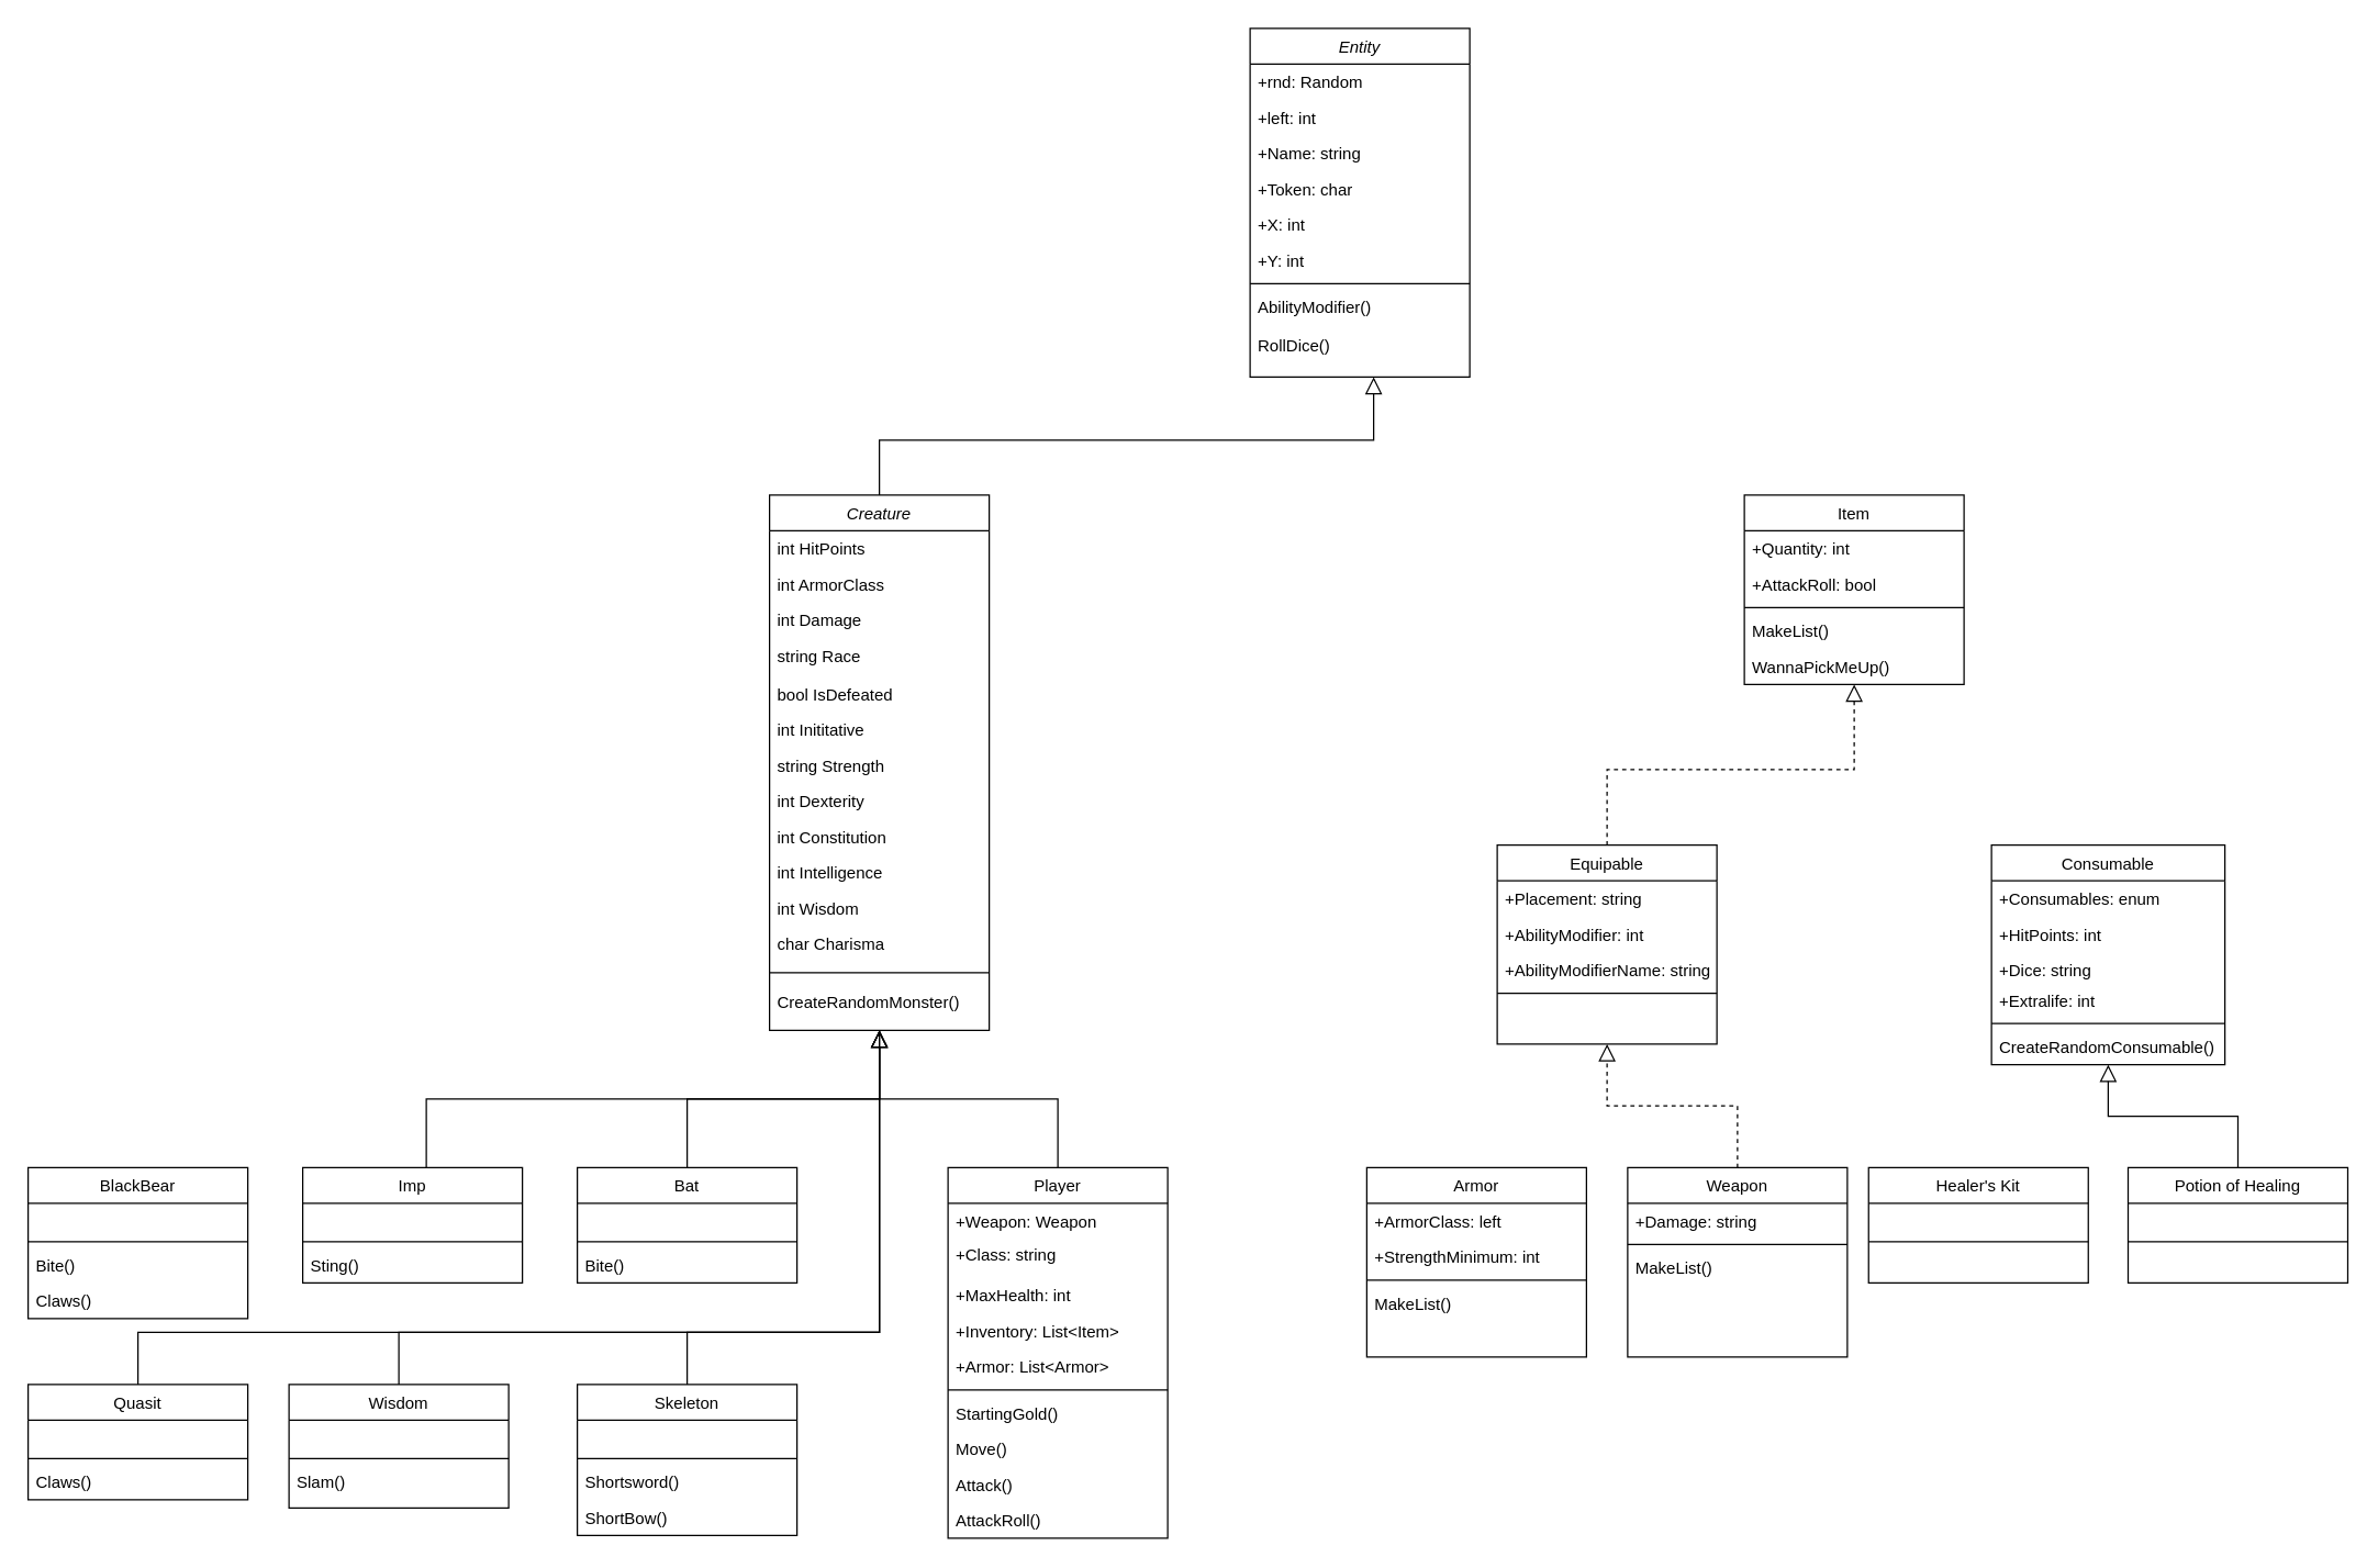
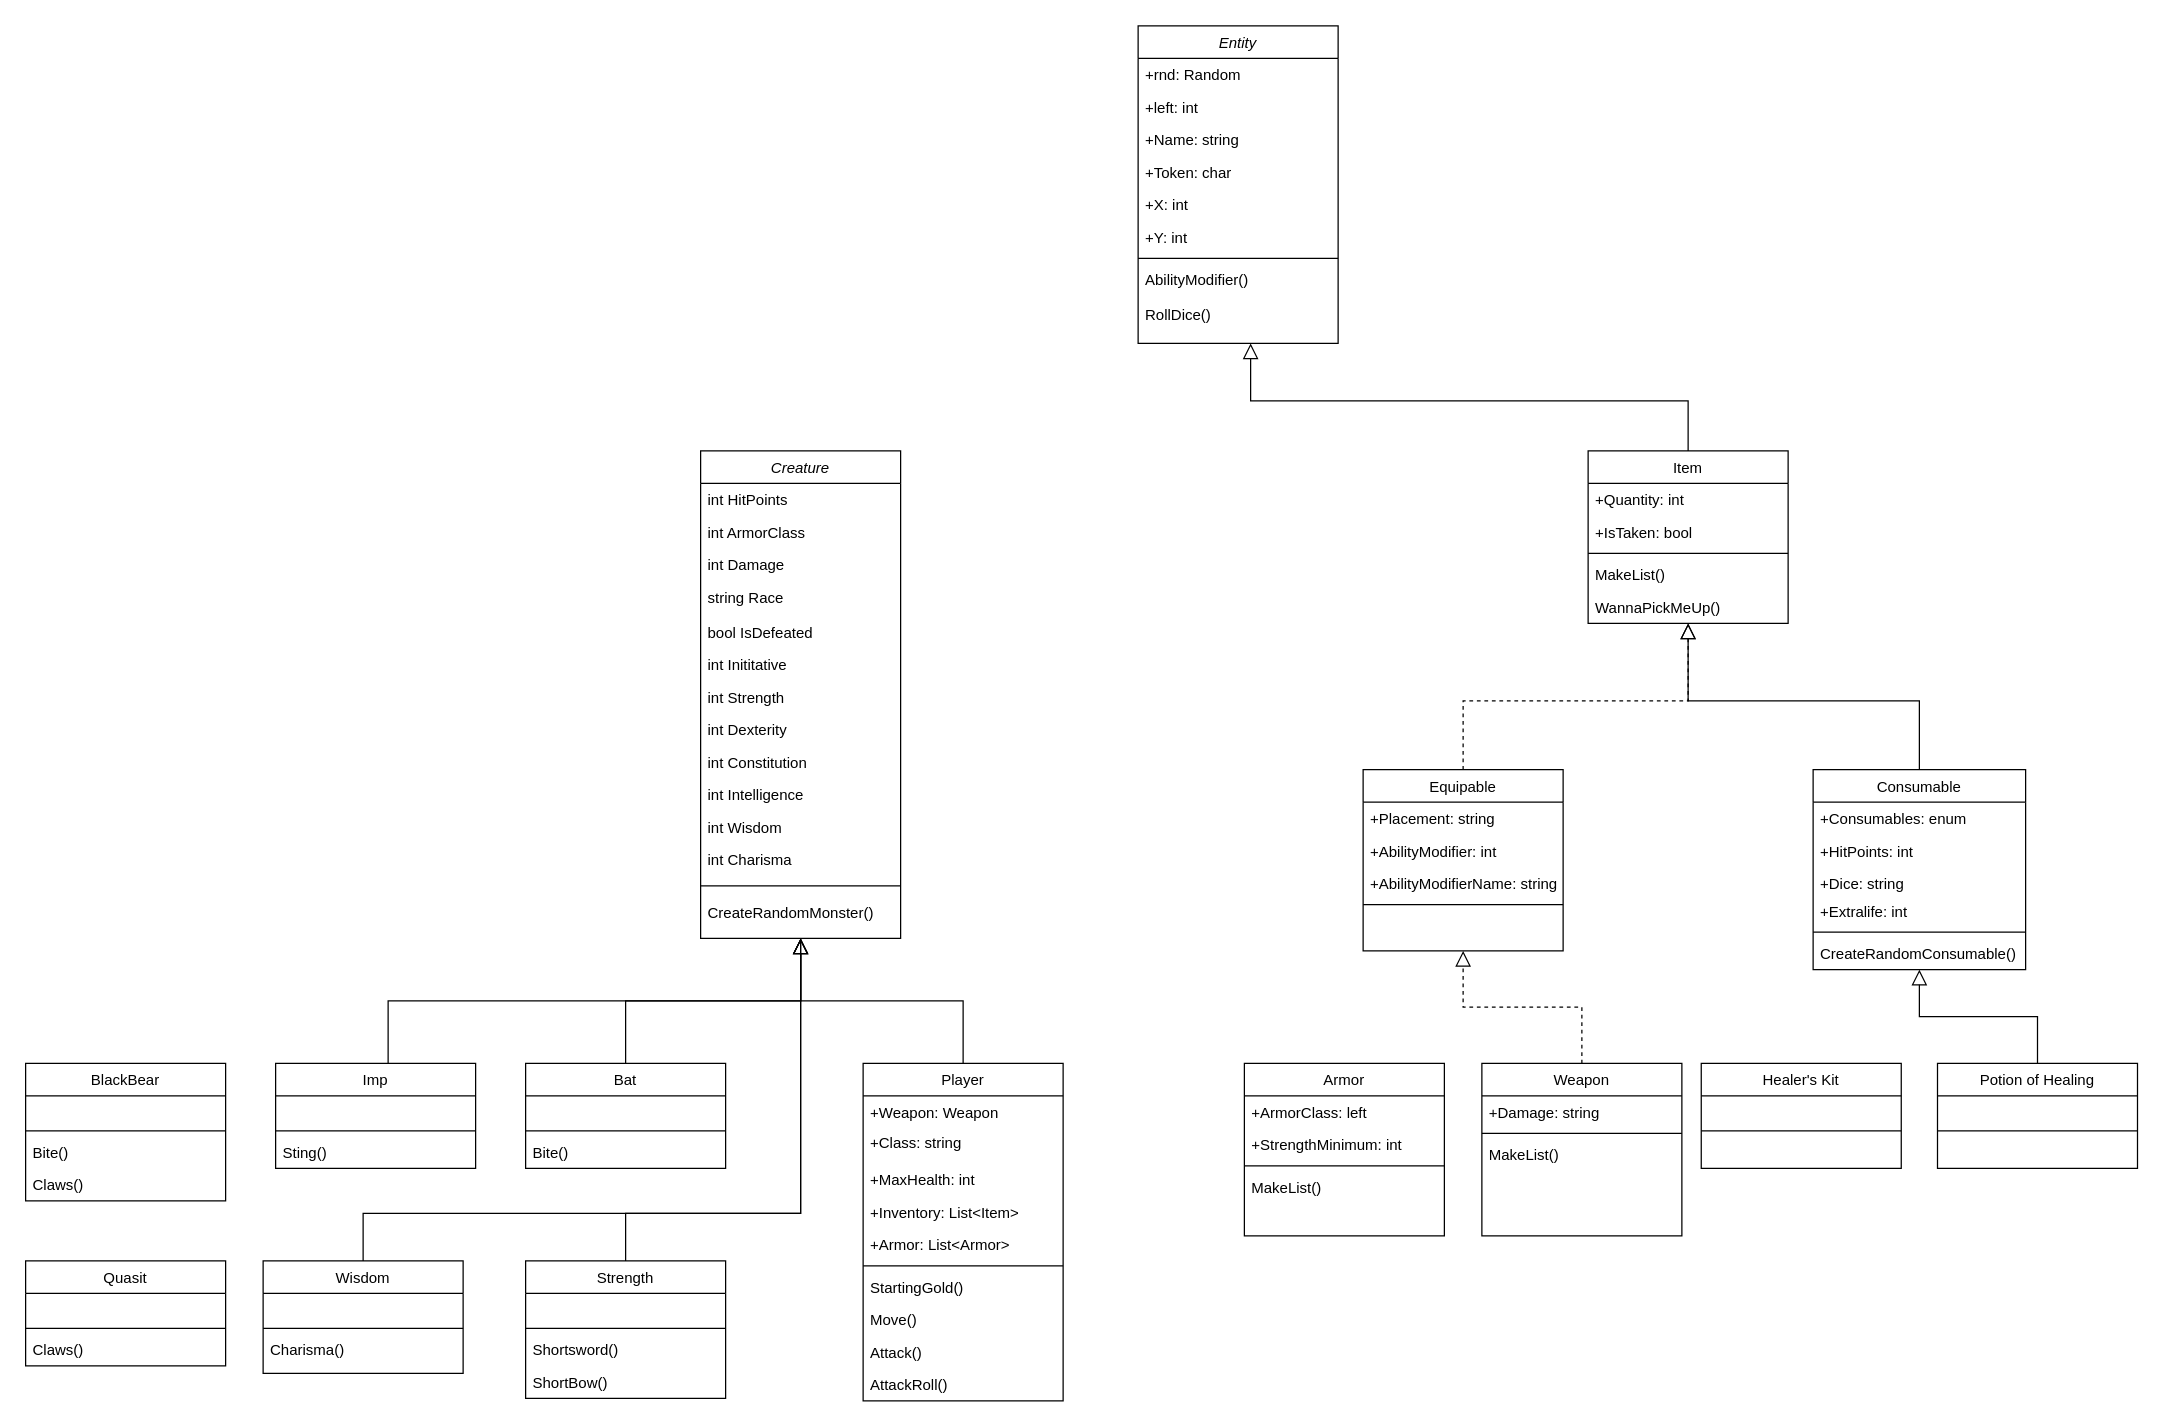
- <mxCell id="13" style="edgeStyle=orthogonalEdgeStyle;rounded=0;orthogonalLoop=1;jettySize=auto;html=1;endArrow=block;endFill=0;endSize=10;" parent="1" source="14" target="11" edge="1"><mxGeometry relative="1" as="geometry"><mxPoint x="993" y="279" as="targetPoint" /><Array as="points"><mxPoint x="640" y="320" /><mxPoint x="1000" y="320" /></Array></mxGeometry></mxCell>
+ <mxCell id="12" value="" style="endArrow=block;endSize=10;endFill=0;shadow=0;strokeWidth=1;rounded=0;edgeStyle=elbowEdgeStyle;elbow=vertical;" parent="1" source="60" target="2" edge="1"><mxGeometry width="160" relative="1" as="geometry"><mxPoint x="700" y="353" as="sourcePoint" /><mxPoint x="800" y="251" as="targetPoint" /><Array as="points"><mxPoint x="1000" y="320" /><mxPoint x="990" y="300" /><mxPoint x="1010" y="318" /></Array></mxGeometry></mxCell>
- <mxCell id="62" value="+AttackRoll: bool" style="text;align=left;verticalAlign=top;spacingLeft=4;spacingRight=4;overflow=hidden;rotatable=0;points=[[0,0.5],[1,0.5]];portConstraint=eastwest;" parent="60" vertex="1"><mxGeometry y="52" width="160" height="26" as="geometry" /></mxCell>
+ <mxCell id="62" value="+IsTaken: bool" style="text;align=left;verticalAlign=top;spacingLeft=4;spacingRight=4;overflow=hidden;rotatable=0;points=[[0,0.5],[1,0.5]];portConstraint=eastwest;" parent="60" vertex="1"><mxGeometry y="52" width="160" height="26" as="geometry" /></mxCell>
- <mxCell id="21" value="string Strength" style="text;align=left;verticalAlign=top;spacingLeft=4;spacingRight=4;overflow=hidden;rotatable=0;points=[[0,0.5],[1,0.5]];portConstraint=eastwest;rounded=0;shadow=0;html=0;" parent="14" vertex="1"><mxGeometry y="184" width="160" height="26" as="geometry" /></mxCell>
+ <mxCell id="21" value="int Strength" style="text;align=left;verticalAlign=top;spacingLeft=4;spacingRight=4;overflow=hidden;rotatable=0;points=[[0,0.5],[1,0.5]];portConstraint=eastwest;rounded=0;shadow=0;html=0;" parent="14" vertex="1"><mxGeometry y="184" width="160" height="26" as="geometry" /></mxCell>
+ <mxCell id="35" style="edgeStyle=orthogonalEdgeStyle;rounded=0;orthogonalLoop=1;jettySize=auto;html=1;endArrow=block;endFill=0;endSize=10;" parent="1" source="36" target="60" edge="1"><mxGeometry relative="1" as="geometry"><Array as="points"><mxPoint x="1535" y="560" /><mxPoint x="1350" y="560" /></Array></mxGeometry></mxCell>
- <mxCell id="26" value="char Charisma" style="text;align=left;verticalAlign=top;spacingLeft=4;spacingRight=4;overflow=hidden;rotatable=0;points=[[0,0.5],[1,0.5]];portConstraint=eastwest;rounded=0;shadow=0;html=0;" parent="14" vertex="1"><mxGeometry y="314" width="160" height="26" as="geometry" /></mxCell>
+ <mxCell id="26" value="int Charisma" style="text;align=left;verticalAlign=top;spacingLeft=4;spacingRight=4;overflow=hidden;rotatable=0;points=[[0,0.5],[1,0.5]];portConstraint=eastwest;rounded=0;shadow=0;html=0;" parent="14" vertex="1"><mxGeometry y="314" width="160" height="26" as="geometry" /></mxCell>
- <mxCell id="104" style="edgeStyle=orthogonalEdgeStyle;rounded=0;orthogonalLoop=1;jettySize=auto;html=1;endArrow=block;endFill=0;endSize=10;" parent="1" source="105" target="14" edge="1"><mxGeometry relative="1" as="geometry"><Array as="points"><mxPoint x="100" y="970" /><mxPoint x="640" y="970" /></Array></mxGeometry></mxCell>
- <mxCell id="99" value="Skeleton" style="swimlane;fontStyle=0;align=center;verticalAlign=top;childLayout=stackLayout;horizontal=1;startSize=26;horizontalStack=0;resizeParent=1;resizeLast=0;collapsible=1;marginBottom=0;rounded=0;shadow=0;strokeWidth=1;" parent="1" vertex="1"><mxGeometry x="420" y="1008" width="160" height="110" as="geometry"><mxRectangle x="340" y="380" width="170" height="26" as="alternateBounds" /></mxGeometry></mxCell>
+ <mxCell id="99" value="Strength" style="swimlane;fontStyle=0;align=center;verticalAlign=top;childLayout=stackLayout;horizontal=1;startSize=26;horizontalStack=0;resizeParent=1;resizeLast=0;collapsible=1;marginBottom=0;rounded=0;shadow=0;strokeWidth=1;" parent="1" vertex="1"><mxGeometry x="420" y="1008" width="160" height="110" as="geometry"><mxRectangle x="340" y="380" width="170" height="26" as="alternateBounds" /></mxGeometry></mxCell>
- <mxCell id="97" value="Slam()" style="text;align=left;verticalAlign=top;spacingLeft=4;spacingRight=4;overflow=hidden;rotatable=0;points=[[0,0.5],[1,0.5]];portConstraint=eastwest;rounded=0;shadow=0;html=0;" parent="94" vertex="1"><mxGeometry y="58" width="160" height="26" as="geometry" /></mxCell>
+ <mxCell id="97" value="Charisma()" style="text;align=left;verticalAlign=top;spacingLeft=4;spacingRight=4;overflow=hidden;rotatable=0;points=[[0,0.5],[1,0.5]];portConstraint=eastwest;rounded=0;shadow=0;html=0;" parent="94" vertex="1"><mxGeometry y="58" width="160" height="26" as="geometry" /></mxCell>
